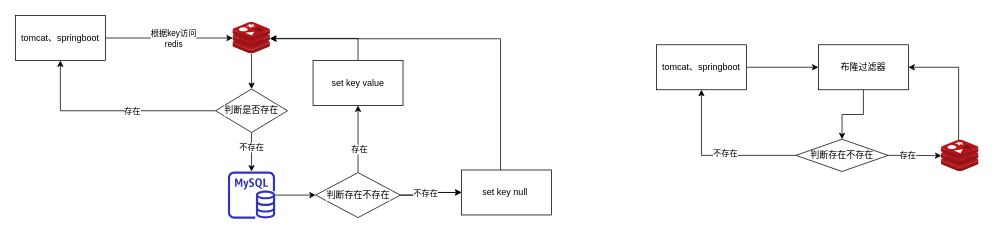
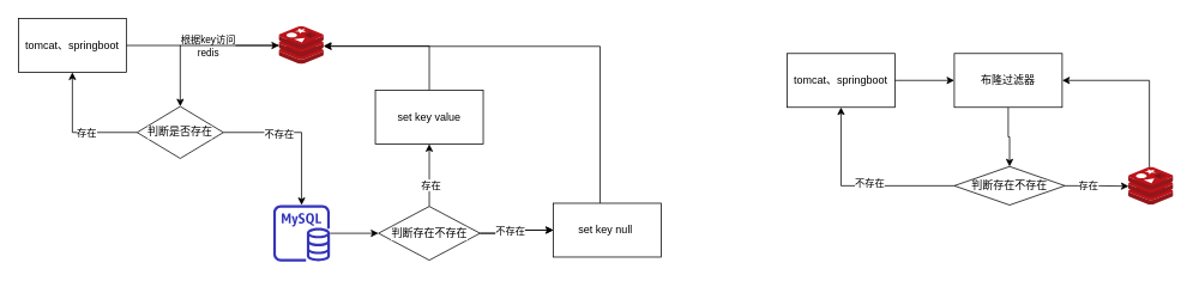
- <mxCell id="29" value="布隆过滤器" style="whiteSpace=wrap;html=1;rounded=0;" vertex="1" parent="1"><mxGeometry x="1091" y="59" width="120" height="60" as="geometry" /></mxCell>
+ <mxCell id="29" value="布隆过滤器" style="whiteSpace=wrap;html=1;rounded=0;" vertex="1" parent="1"><mxGeometry x="1061" y="59" width="120" height="60" as="geometry" /></mxCell>
- <mxCell id="21" value="set key value" style="whiteSpace=wrap;html=1;labelBackgroundColor=white;" vertex="1" parent="1"><mxGeometry x="417" y="80" width="120" height="60" as="geometry" /></mxCell>
+ <mxCell id="21" value="set key value" style="whiteSpace=wrap;html=1;labelBackgroundColor=white;" vertex="1" parent="1"><mxGeometry x="417" y="100" width="120" height="60" as="geometry" /></mxCell>
- <mxCell id="11" value="判断是否存在&lt;div style=&quot;text-align: justify&quot;&gt;&lt;/div&gt;" style="rhombus;whiteSpace=wrap;html=1;verticalAlign=middle;labelBackgroundColor=white;" vertex="1" parent="1"><mxGeometry x="287" y="118" width="96" height="58" as="geometry" /></mxCell>
+ <mxCell id="11" value="判断是否存在&lt;div style=&quot;text-align: justify&quot;&gt;&lt;/div&gt;" style="rhombus;whiteSpace=wrap;html=1;verticalAlign=middle;labelBackgroundColor=white;" vertex="1" parent="1"><mxGeometry x="152" y="118" width="96" height="58" as="geometry" /></mxCell>
